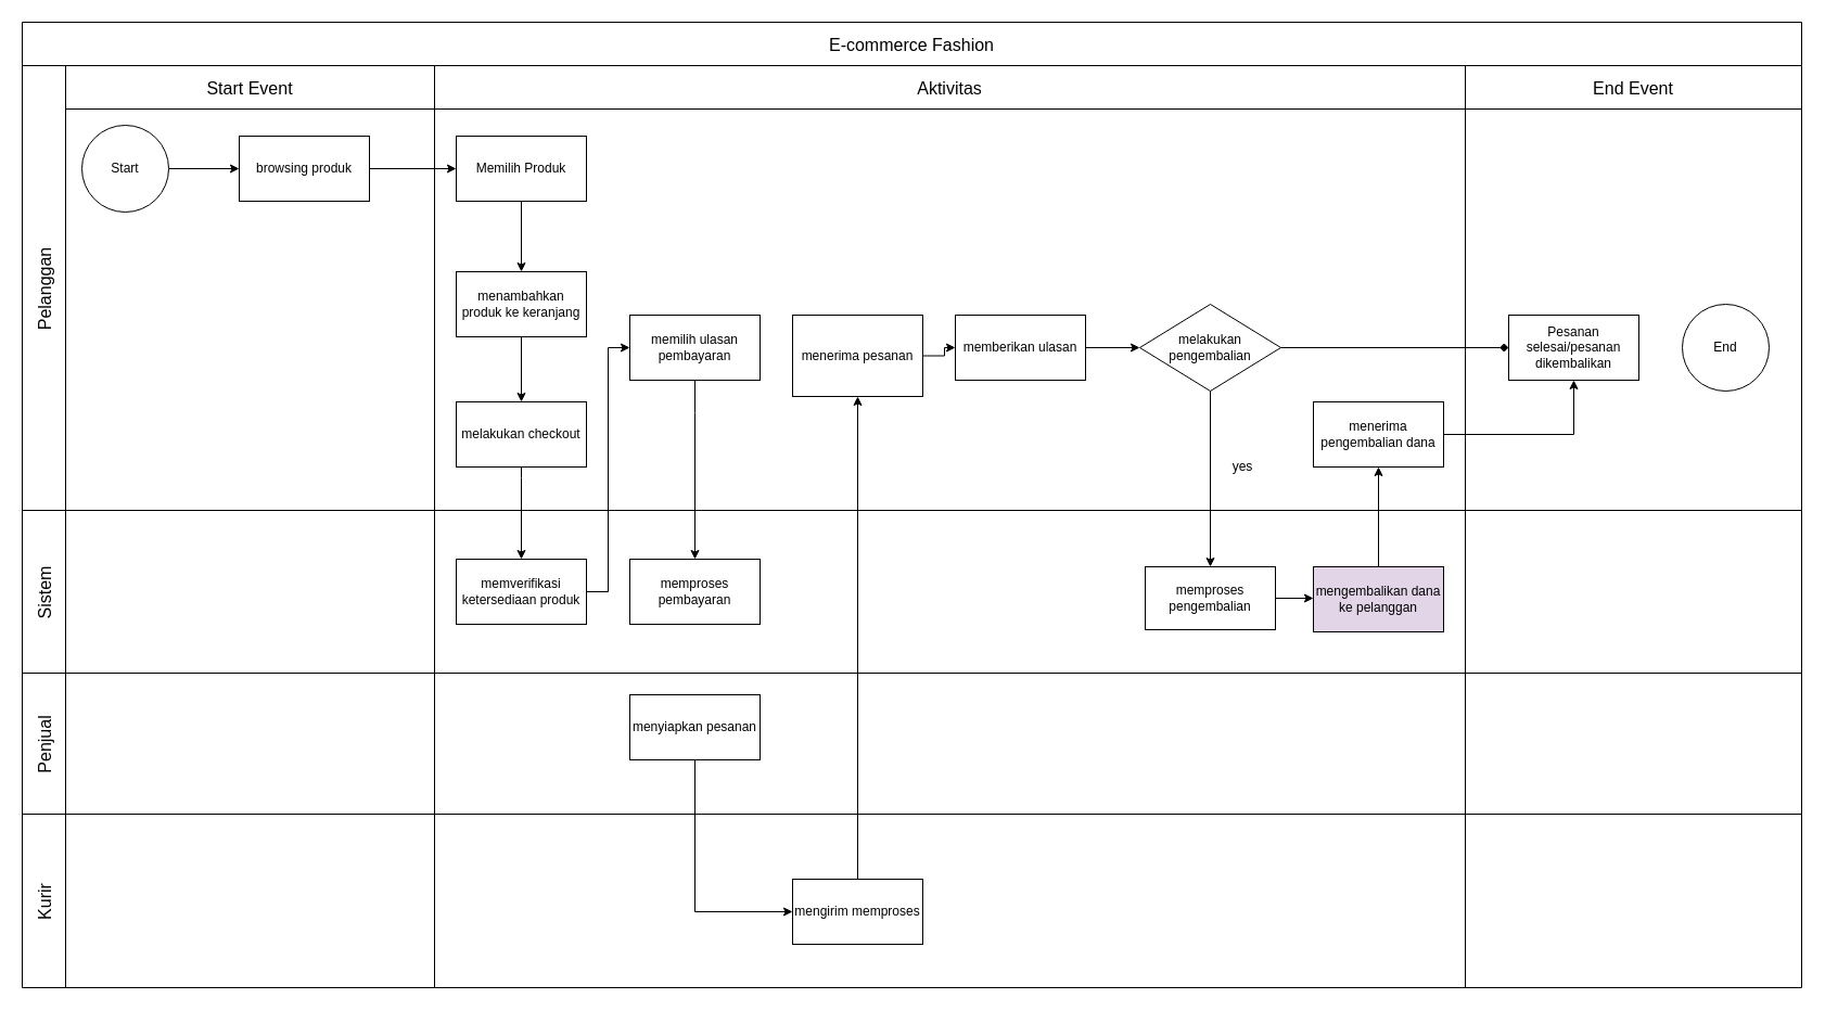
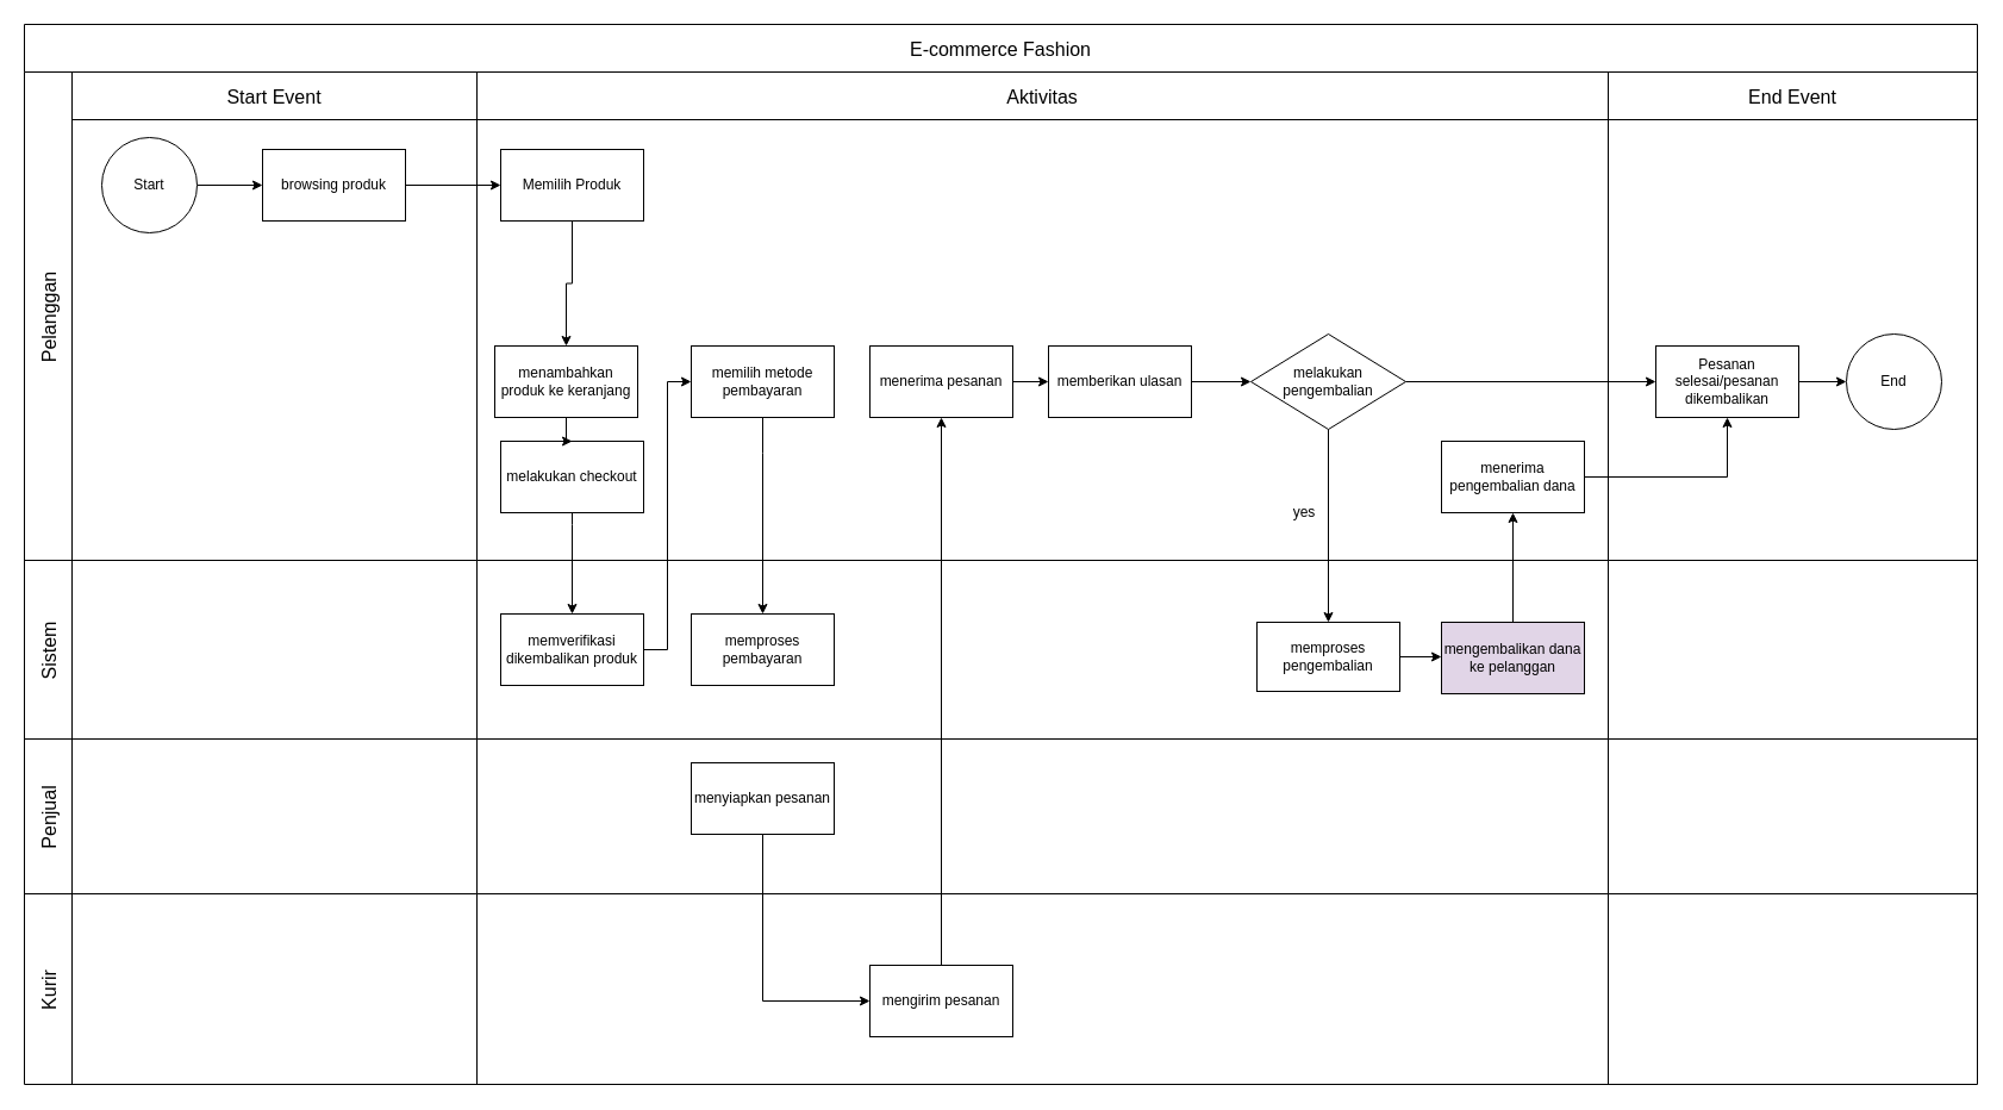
- <mxCell id="6" value="Start" style="ellipse;whiteSpace=wrap;html=1;aspect=fixed;" parent="4" vertex="1"><mxGeometry x="15" y="55" width="80" height="80" as="geometry" /></mxCell>
+ <mxCell id="6" value="Start" style="ellipse;whiteSpace=wrap;html=1;aspect=fixed;" parent="4" vertex="1"><mxGeometry x="25" y="55" width="80" height="80" as="geometry" /></mxCell>
- <mxCell id="11" value="menambahkan produk ke keranjang" style="whiteSpace=wrap;html=1;" parent="8" vertex="1"><mxGeometry x="20" y="190" width="120" height="60" as="geometry" /></mxCell>
+ <mxCell id="11" value="menambahkan produk ke keranjang" style="whiteSpace=wrap;html=1;" parent="8" vertex="1"><mxGeometry x="15" y="230" width="120" height="60" as="geometry" /></mxCell>
- <mxCell id="14" value="memilih ulasan pembayaran" style="whiteSpace=wrap;html=1;" parent="8" vertex="1"><mxGeometry x="180" y="230" width="120" height="60" as="geometry" /></mxCell>
+ <mxCell id="14" value="memilih metode pembayaran" style="whiteSpace=wrap;html=1;" parent="8" vertex="1"><mxGeometry x="180" y="230" width="120" height="60" as="geometry" /></mxCell>
- <mxCell id="27" value="" style="edgeStyle=orthogonalEdgeStyle;rounded=0;orthogonalLoop=1;jettySize=auto;html=1;endArrow=diamond;" parent="3" source="19" target="24" edge="1"><mxGeometry relative="1" as="geometry" /></mxCell>
+ <mxCell id="27" value="" style="edgeStyle=orthogonalEdgeStyle;rounded=0;orthogonalLoop=1;jettySize=auto;html=1;" parent="3" source="19" target="24" edge="1"><mxGeometry relative="1" as="geometry" /></mxCell>
+ <mxCell id="23" value="" style="edgeStyle=orthogonalEdgeStyle;rounded=0;orthogonalLoop=1;jettySize=auto;html=1;" parent="22" source="24" target="25" edge="1"><mxGeometry relative="1" as="geometry" /></mxCell>
- <mxCell id="16" value="menerima pesanan" style="whiteSpace=wrap;html=1;" parent="8" vertex="1"><mxGeometry x="330" y="230" width="120" height="75" as="geometry" /></mxCell>
+ <mxCell id="16" value="menerima pesanan" style="whiteSpace=wrap;html=1;" parent="8" vertex="1"><mxGeometry x="330" y="230" width="120" height="60" as="geometry" /></mxCell>
- <mxCell id="21" value="yes" style="text;html=1;align=center;verticalAlign=middle;whiteSpace=wrap;rounded=0;direction=south;" vertex="1" parent="8"><mxGeometry x="730" y="340" width="30" height="60" as="geometry" /></mxCell>
+ <mxCell id="21" value="yes" style="text;html=1;align=center;verticalAlign=middle;whiteSpace=wrap;rounded=0;direction=south;" vertex="1" parent="8"><mxGeometry x="680" y="340" width="30" height="60" as="geometry" /></mxCell>
- <mxCell id="32" value="memverifikasi ketersediaan produk" style="whiteSpace=wrap;html=1;" parent="31" vertex="1"><mxGeometry x="20" y="45" width="120" height="60" as="geometry" /></mxCell>
+ <mxCell id="32" value="memverifikasi dikembalikan produk" style="whiteSpace=wrap;html=1;" parent="31" vertex="1"><mxGeometry x="20" y="45" width="120" height="60" as="geometry" /></mxCell>
- <mxCell id="46" value="mengirim memproses" style="whiteSpace=wrap;html=1;" parent="45" vertex="1"><mxGeometry x="330" y="60" width="120" height="60" as="geometry" /></mxCell>
+ <mxCell id="46" value="mengirim pesanan" style="whiteSpace=wrap;html=1;" parent="45" vertex="1"><mxGeometry x="330" y="60" width="120" height="60" as="geometry" /></mxCell>
